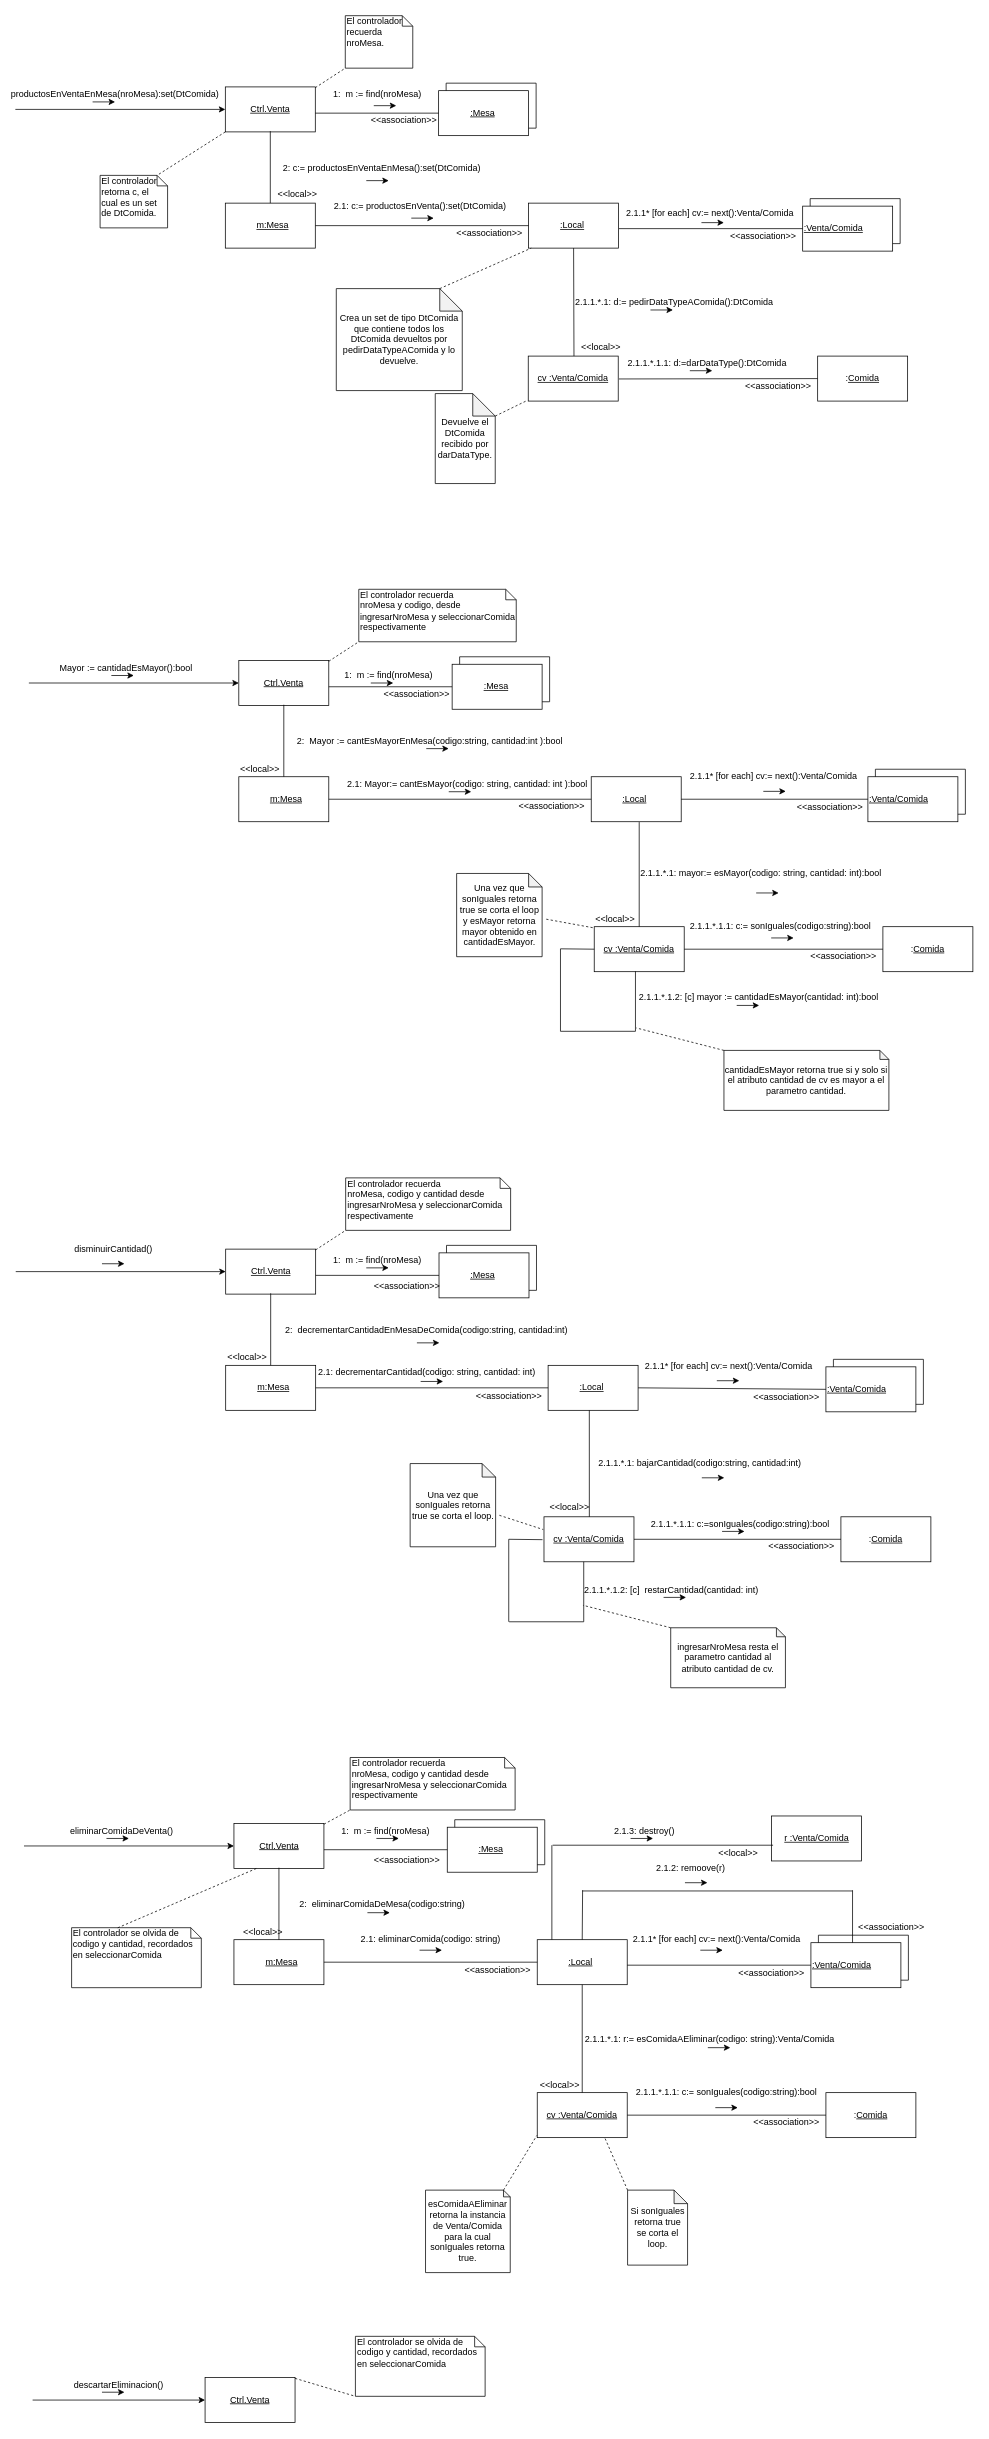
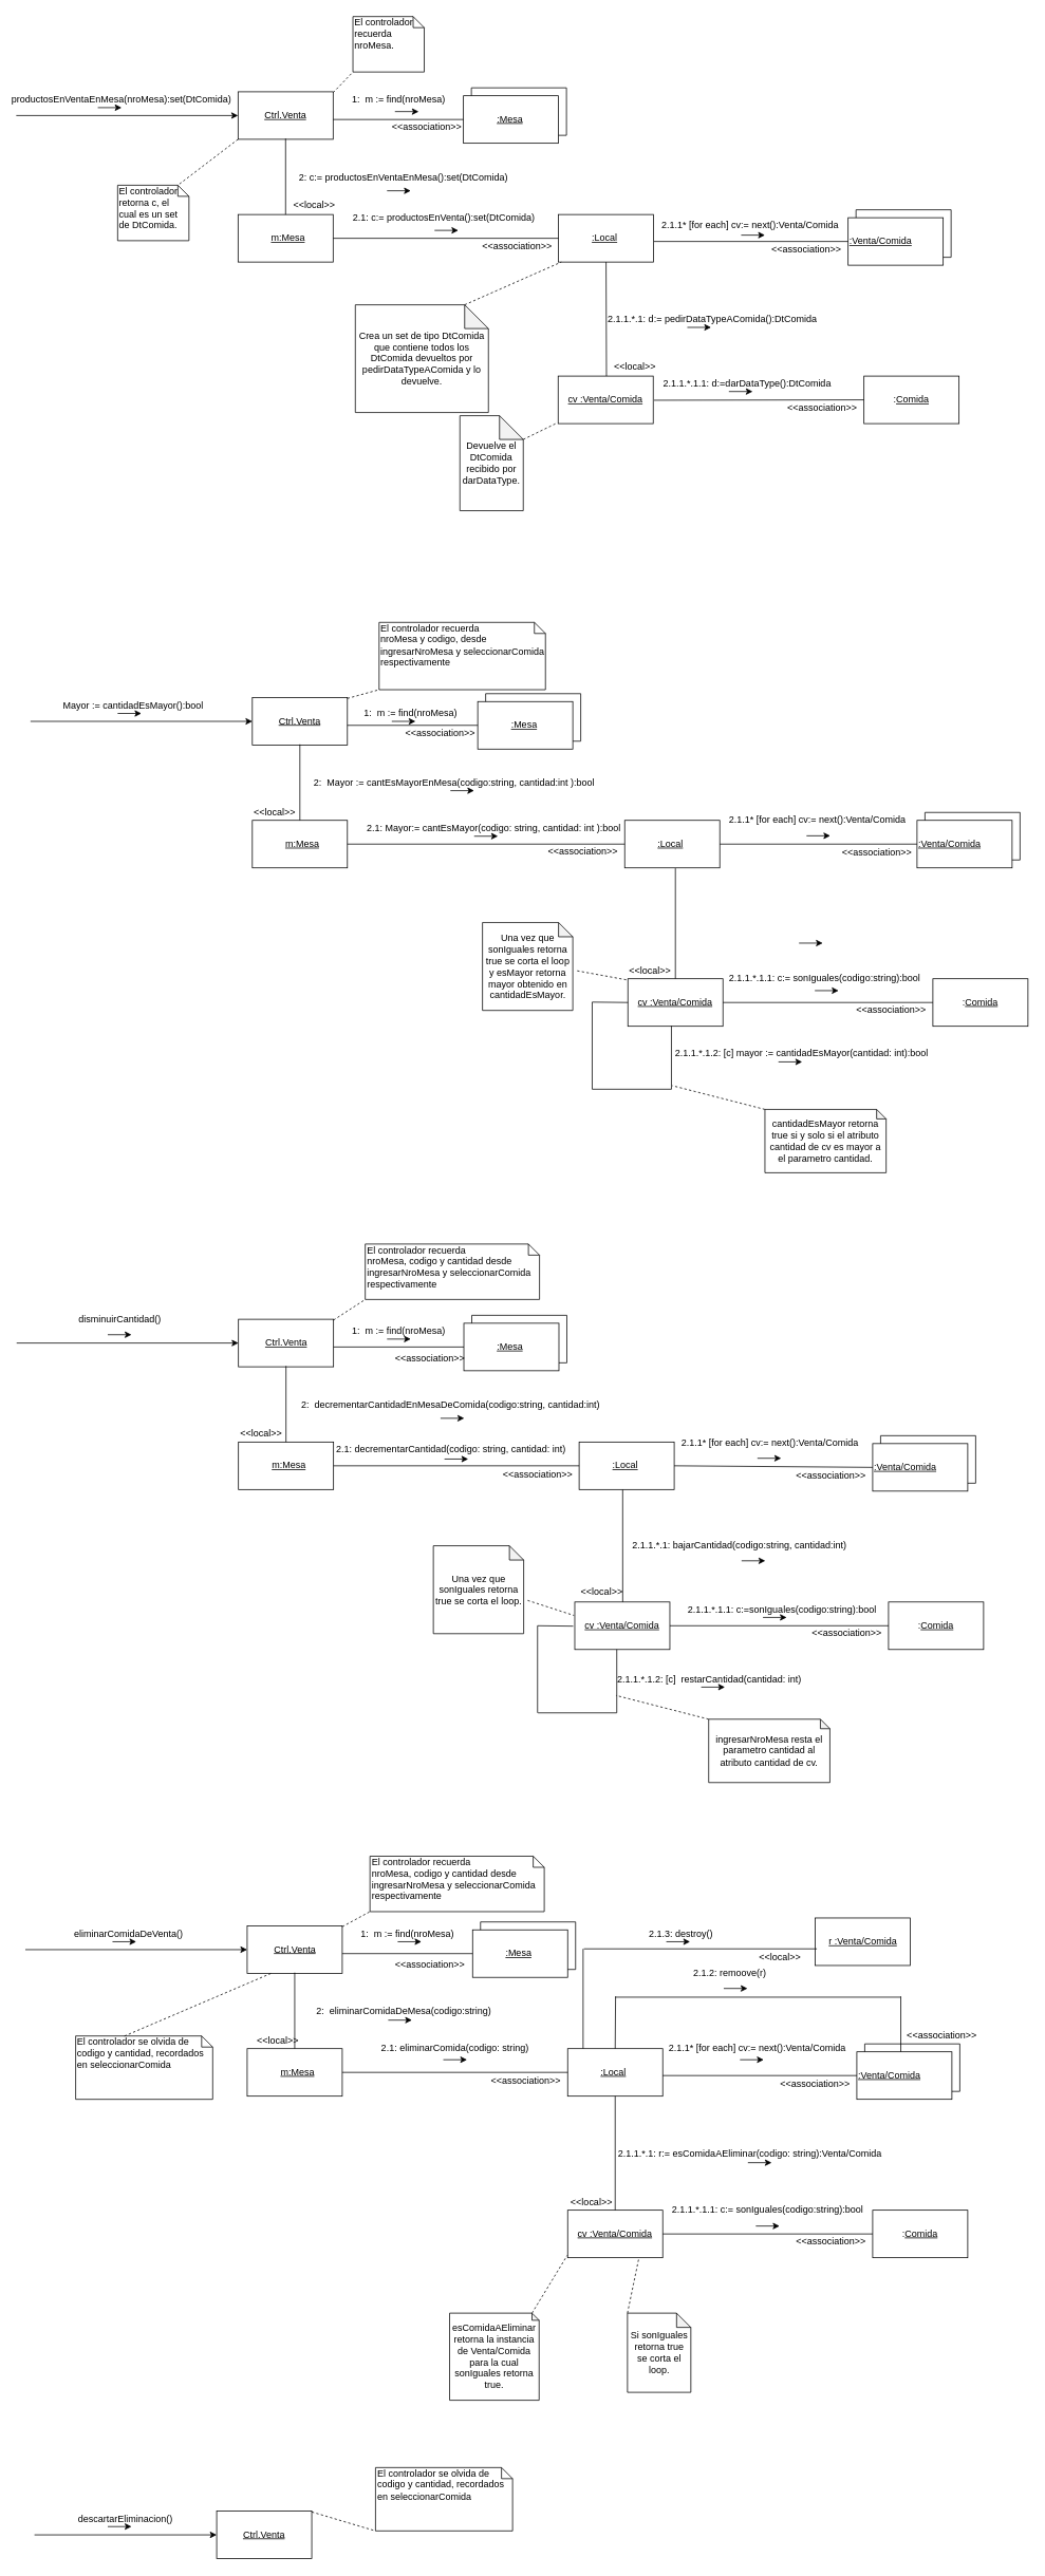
- <mxCell id="10" value="El controlador recuerda&amp;nbsp;&lt;br&gt;nroMesa.&lt;br&gt;" style="shape=note;whiteSpace=wrap;html=1;size=14;verticalAlign=top;align=left;spacingTop=-6;rounded=0;shadow=0;glass=0;comic=0;" parent="1" vertex="1"><mxGeometry x="460" y="20" width="90" height="70" as="geometry" /></mxCell>
+ <mxCell id="10" value="El controlador recuerda&amp;nbsp;&lt;br&gt;nroMesa.&lt;br&gt;" style="shape=note;whiteSpace=wrap;html=1;size=14;verticalAlign=top;align=left;spacingTop=-6;rounded=0;shadow=0;glass=0;comic=0;" parent="1" vertex="1"><mxGeometry x="445" y="20" width="90" height="70" as="geometry" /></mxCell>
- <mxCell id="21" value="El controlador retorna c, el cual es un set de DtComida.&lt;br&gt;" style="shape=note;whiteSpace=wrap;html=1;size=14;verticalAlign=top;align=left;spacingTop=-6;rounded=0;shadow=0;glass=0;comic=0;" parent="1" vertex="1"><mxGeometry x="133" y="233" width="90" height="70" as="geometry" /></mxCell>
+ <mxCell id="21" value="El controlador retorna c, el cual es un set de DtComida.&lt;br&gt;" style="shape=note;whiteSpace=wrap;html=1;size=14;verticalAlign=top;align=left;spacingTop=-6;rounded=0;shadow=0;glass=0;comic=0;" parent="1" vertex="1"><mxGeometry x="148" y="233" width="90" height="70" as="geometry" /></mxCell>
- <mxCell id="31" value="El controlador recuerda&amp;nbsp;&lt;br&gt;nroMesa y codigo, desde ingresarNroMesa y seleccionarComida respectivamente&lt;br&gt;" style="shape=note;whiteSpace=wrap;html=1;size=14;verticalAlign=top;align=left;spacingTop=-6;rounded=0;shadow=0;glass=0;comic=0;" parent="1" vertex="1"><mxGeometry x="478" y="785" width="210" height="70" as="geometry" /></mxCell>
+ <mxCell id="31" value="El controlador recuerda&amp;nbsp;&lt;br&gt;nroMesa y codigo, desde ingresarNroMesa y seleccionarComida respectivamente&lt;br&gt;" style="shape=note;whiteSpace=wrap;html=1;size=14;verticalAlign=top;align=left;spacingTop=-6;rounded=0;shadow=0;glass=0;comic=0;" parent="1" vertex="1"><mxGeometry x="478" y="785" width="210" height="85" as="geometry" /></mxCell>
- <mxCell id="115" value="2.1.1.*.1: mayor:= esMayor(codigo: string, cantidad: int):bool" style="text;html=1;resizable=0;points=[];autosize=1;align=left;verticalAlign=top;spacingTop=-4;" parent="1" vertex="1"><mxGeometry x="851.5" y="1154" width="340" height="20" as="geometry" /></mxCell>
- <mxCell id="127" value="cantidadEsMayor retorna true si y solo si el atributo cantidad de cv es mayor a el parametro cantidad." style="shape=note;whiteSpace=wrap;html=1;backgroundOutline=1;darkOpacity=0.05;size=12;" parent="1" vertex="1"><mxGeometry x="965" y="1400" width="220" height="80" as="geometry" /></mxCell>
+ <mxCell id="127" value="cantidadEsMayor retorna true si y solo si el atributo cantidad de cv es mayor a el parametro cantidad." style="shape=note;whiteSpace=wrap;html=1;backgroundOutline=1;darkOpacity=0.05;size=12;" parent="1" vertex="1"><mxGeometry x="965" y="1400" width="153" height="80" as="geometry" /></mxCell>
- <mxCell id="172" value="Si sonIguales retorna true se corta el loop." style="shape=note;whiteSpace=wrap;html=1;backgroundOutline=1;darkOpacity=0.05;size=18;" parent="1" vertex="1"><mxGeometry x="836.5" y="2920" width="80" height="100" as="geometry" /></mxCell>
+ <mxCell id="172" value="Si sonIguales retorna true se corta el loop." style="shape=note;whiteSpace=wrap;html=1;backgroundOutline=1;darkOpacity=0.05;size=18;" parent="1" vertex="1"><mxGeometry x="791.5" y="2920" width="80" height="100" as="geometry" /></mxCell>
